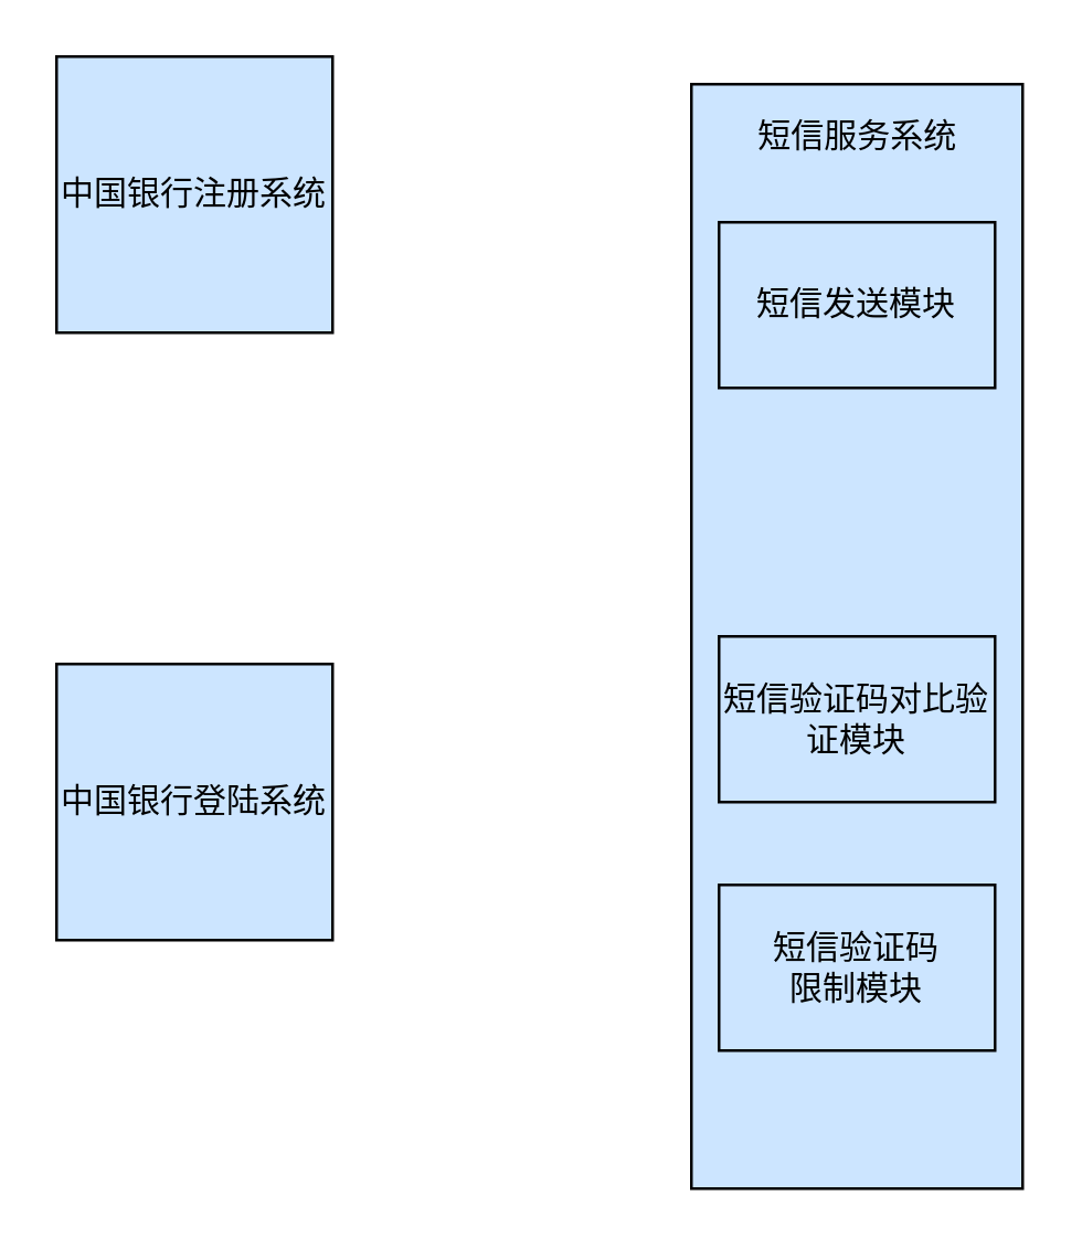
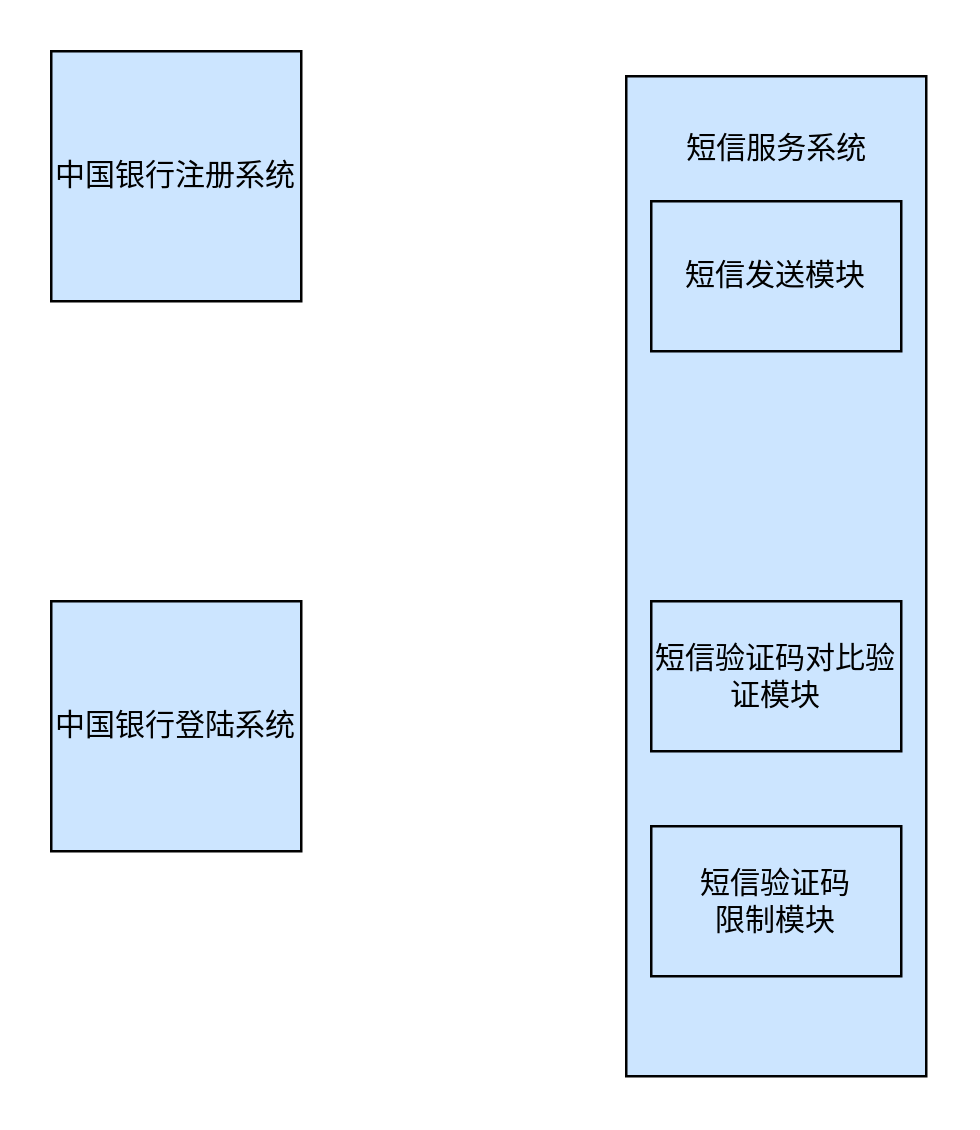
- <mxCell id="5" value="短信服务系统" style="text;html=1;resizable=0;autosize=1;align=center;verticalAlign=middle;points=[];fillColor=none;strokeColor=none;rounded=0;" vertex="1" parent="1"><mxGeometry x="260" y="34" width="100" height="30" as="geometry" /></mxCell>
+ <mxCell id="5" value="短信服务系统" style="text;html=1;resizable=0;autosize=1;align=center;verticalAlign=middle;points=[];fillColor=none;strokeColor=none;rounded=0;" vertex="1" parent="1"><mxGeometry x="260" y="44" width="100" height="30" as="geometry" /></mxCell>
- <mxCell id="7" value="短信验证码对比验证模块" style="rounded=0;whiteSpace=wrap;html=1;fillColor=#CCE5FF;" vertex="1" parent="1"><mxGeometry x="260" y="230" width="100" height="60" as="geometry" /></mxCell>
+ <mxCell id="7" value="短信验证码对比验证模块" style="rounded=0;whiteSpace=wrap;html=1;fillColor=#CCE5FF;" vertex="1" parent="1"><mxGeometry x="260" y="240" width="100" height="60" as="geometry" /></mxCell>
- <mxCell id="8" value="短信验证码&lt;br&gt;限制模块" style="rounded=0;whiteSpace=wrap;html=1;fillColor=#CCE5FF;" vertex="1" parent="1"><mxGeometry x="260" y="320" width="100" height="60" as="geometry" /></mxCell>
+ <mxCell id="8" value="短信验证码&lt;br&gt;限制模块" style="rounded=0;whiteSpace=wrap;html=1;fillColor=#CCE5FF;" vertex="1" parent="1"><mxGeometry x="260" y="330" width="100" height="60" as="geometry" /></mxCell>
